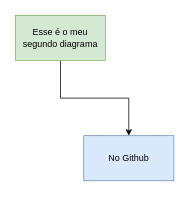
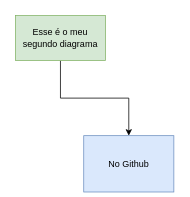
- <mxCell id="4" value="No Github" style="rounded=0;whiteSpace=wrap;html=1;fillColor=#dae8fc;strokeColor=#6c8ebf;" vertex="1" parent="1"><mxGeometry x="111" y="180" width="120" height="60" as="geometry" /></mxCell>
+ <mxCell id="4" value="No Github" style="rounded=0;whiteSpace=wrap;html=1;fillColor=#dae8fc;strokeColor=#6c8ebf;" vertex="1" parent="1"><mxGeometry x="111" y="180" width="120" height="75" as="geometry" /></mxCell>
